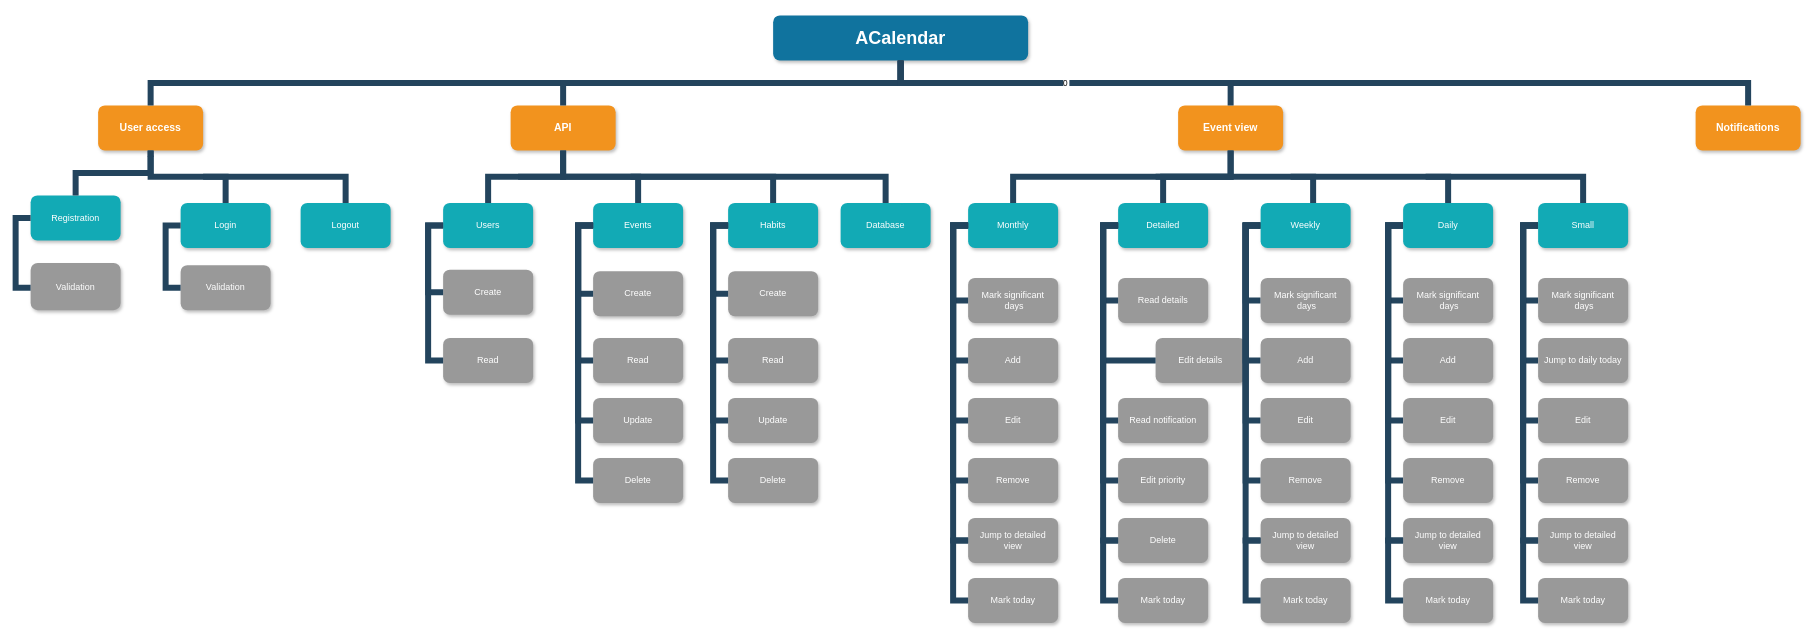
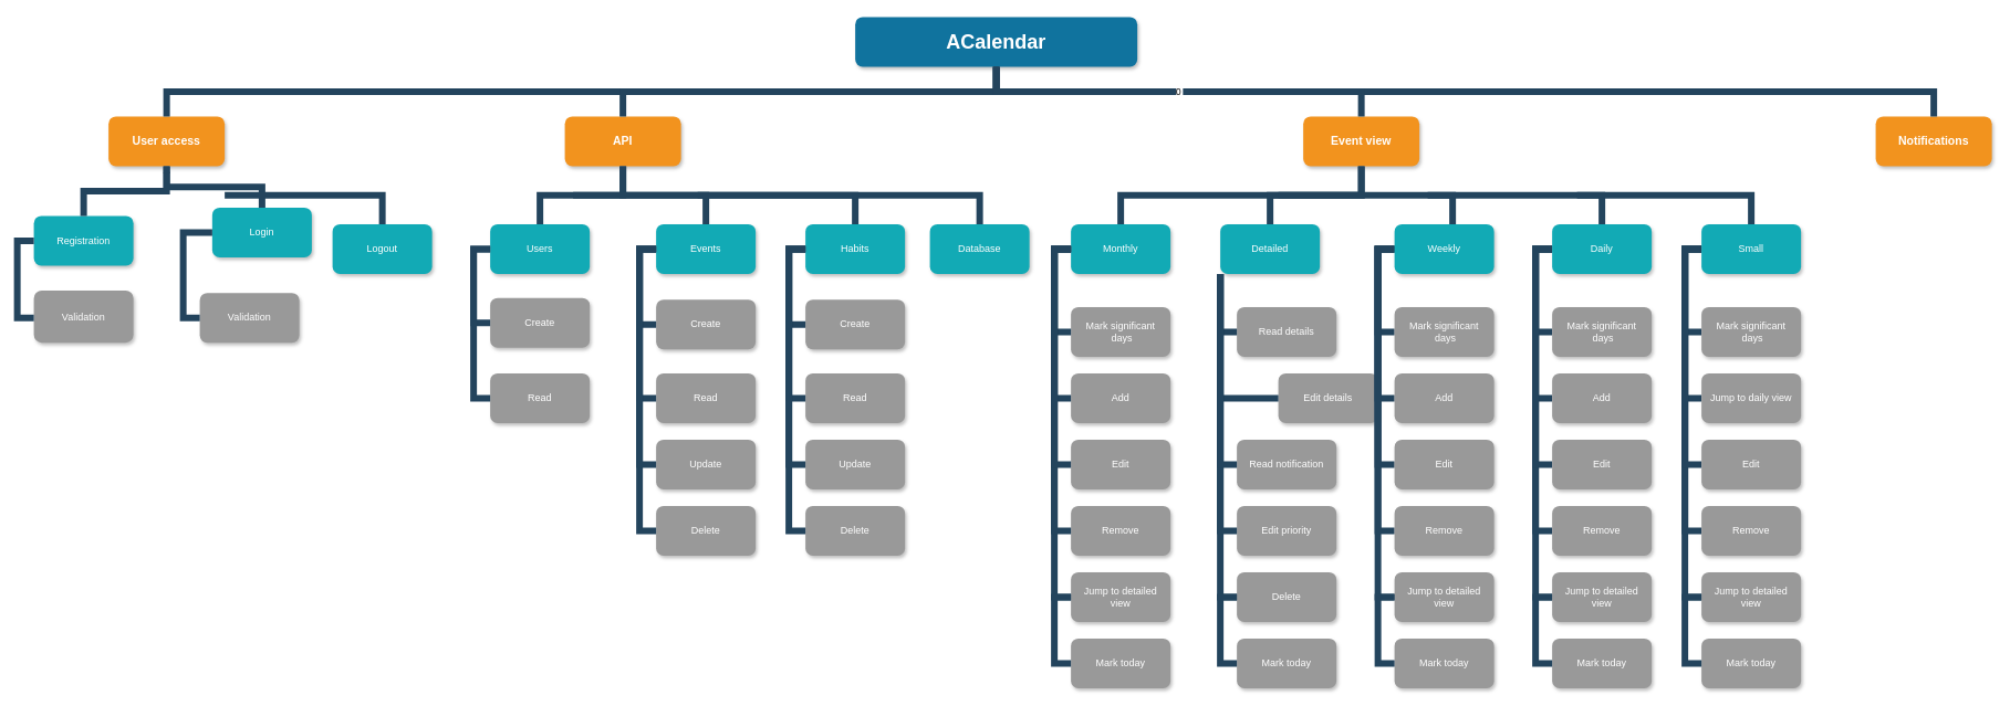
- <mxCell id="9" value="Login" style="whiteSpace=wrap;rounded=1;fillColor=#12AAB5;strokeColor=none;shadow=1;fontColor=#FFFFFF;" parent="1" vertex="1"><mxGeometry x="240" y="270" width="120" height="60" as="geometry" /></mxCell>
+ <mxCell id="9" value="Login" style="whiteSpace=wrap;rounded=1;fillColor=#12AAB5;strokeColor=none;shadow=1;fontColor=#FFFFFF;" parent="1" vertex="1"><mxGeometry x="255" y="250" width="120" height="60" as="geometry" /></mxCell>
- <mxCell id="33" value="Detailed" style="whiteSpace=wrap;rounded=1;fillColor=#12AAB5;strokeColor=none;shadow=1;fontColor=#FFFFFF;" parent="1" vertex="1"><mxGeometry x="1490" y="270" width="120" height="60" as="geometry" /></mxCell>
+ <mxCell id="33" value="Detailed" style="whiteSpace=wrap;rounded=1;fillColor=#12AAB5;strokeColor=none;shadow=1;fontColor=#FFFFFF;" parent="1" vertex="1"><mxGeometry x="1470" y="270" width="120" height="60" as="geometry" /></mxCell>
- <mxCell id="106" value="Jump to daily today" style="whiteSpace=wrap;rounded=1;fillColor=#999999;strokeColor=none;shadow=1;fontColor=#FFFFFF;fontStyle=0" vertex="1" parent="1"><mxGeometry x="2050" y="450" width="120" height="60" as="geometry" /></mxCell>
+ <mxCell id="106" value="Jump to daily view" style="whiteSpace=wrap;rounded=1;fillColor=#999999;strokeColor=none;shadow=1;fontColor=#FFFFFF;fontStyle=0" vertex="1" parent="1"><mxGeometry x="2050" y="450" width="120" height="60" as="geometry" /></mxCell>
